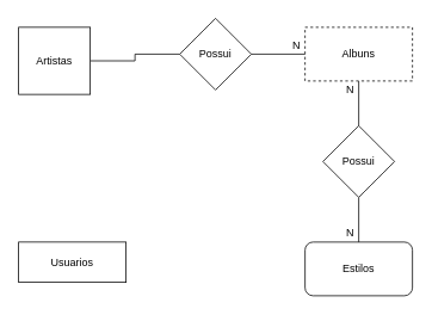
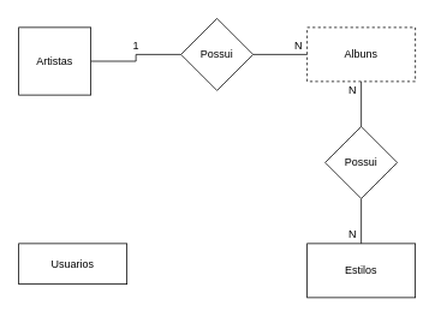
+ <mxCell id="12" value="1" style="text;html=1;align=center;verticalAlign=middle;resizable=0;points=[];autosize=1;" vertex="1" parent="1"><mxGeometry x="140" y="40" width="20" height="20" as="geometry" /></mxCell>
- <mxCell id="10" value="Estilos" style="whiteSpace=wrap;html=1;rounded=1;" vertex="1" parent="1"><mxGeometry x="340" y="270" width="120" height="60" as="geometry" /></mxCell>
+ <mxCell id="10" value="Estilos" style="rounded=0;whiteSpace=wrap;html=1;" vertex="1" parent="1"><mxGeometry x="340" y="270" width="120" height="60" as="geometry" /></mxCell>
